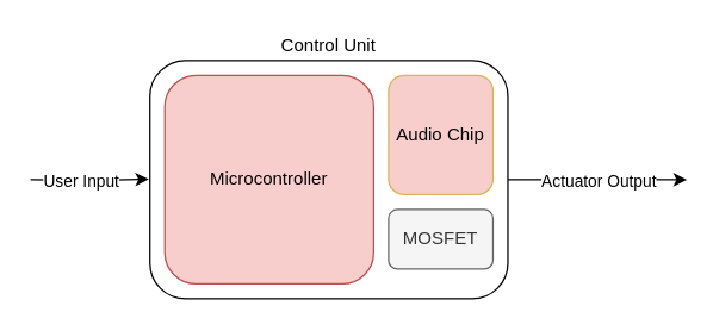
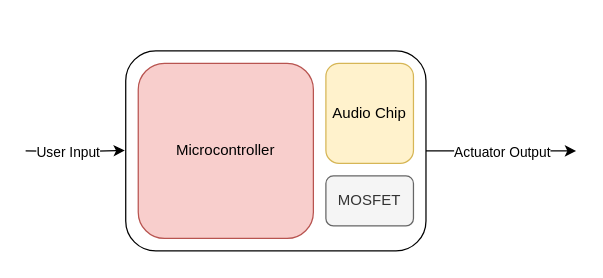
- <mxCell id="5" value="Control Unit" style="text;html=1;strokeColor=none;fillColor=none;align=center;verticalAlign=middle;whiteSpace=wrap;rounded=0;" vertex="1" parent="1"><mxGeometry x="180" y="20" width="80" height="20" as="geometry" /></mxCell>
- <mxCell id="7" value="Audio Chip" style="rounded=1;whiteSpace=wrap;html=1;fillColor=#f8cecc;strokeColor=#d6b656;" vertex="1" parent="1"><mxGeometry x="260" y="50" width="70" height="80" as="geometry" /></mxCell>
+ <mxCell id="7" value="Audio Chip" style="rounded=1;whiteSpace=wrap;html=1;fillColor=#fff2cc;strokeColor=#d6b656;" vertex="1" parent="1"><mxGeometry x="260" y="50" width="70" height="80" as="geometry" /></mxCell>
